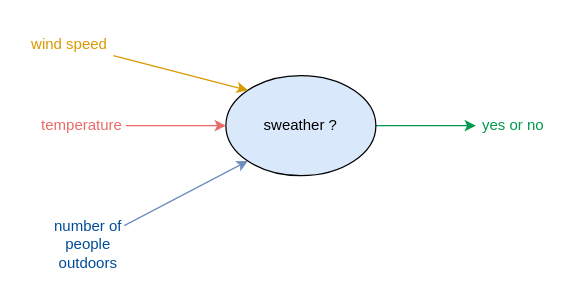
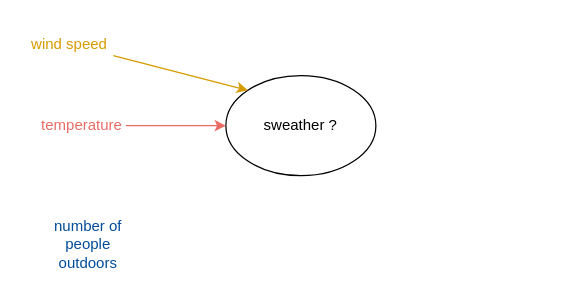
- <mxCell id="3" value="sweather ?" style="ellipse;whiteSpace=wrap;html=1;fillColor=#dae8fc;" parent="1" vertex="1"><mxGeometry x="180" y="60" width="120" height="80" as="geometry" /></mxCell>
+ <mxCell id="3" value="sweather ?" style="ellipse;whiteSpace=wrap;html=1;" parent="1" vertex="1"><mxGeometry x="180" y="60" width="120" height="80" as="geometry" /></mxCell>
- <mxCell id="2" style="edgeStyle=orthogonalEdgeStyle;rounded=0;orthogonalLoop=1;jettySize=auto;html=1;entryX=0;entryY=0.5;entryDx=0;entryDy=0;fontColor=#00994D;strokeColor=#00994D;" parent="1" source="3" target="10" edge="1"><mxGeometry relative="1" as="geometry" /></mxCell>
- <mxCell id="10" value="&lt;font color=&quot;#00994d&quot;&gt;yes or no&lt;/font&gt;" style="text;html=1;align=center;verticalAlign=middle;whiteSpace=wrap;rounded=0;fillColor=none;strokeColor=none;fontColor=#004C99;" parent="1" vertex="1"><mxGeometry x="380" y="85" width="60" height="30" as="geometry" /></mxCell>
- <mxCell id="8" style="rounded=0;orthogonalLoop=1;jettySize=auto;html=1;entryX=0;entryY=1;entryDx=0;entryDy=0;fillColor=#dae8fc;strokeColor=#6c8ebf;" parent="1" source="9" target="3" edge="1"><mxGeometry relative="1" as="geometry" /></mxCell>
